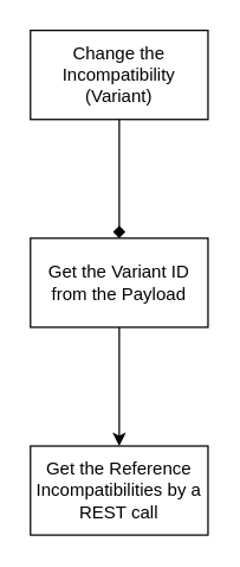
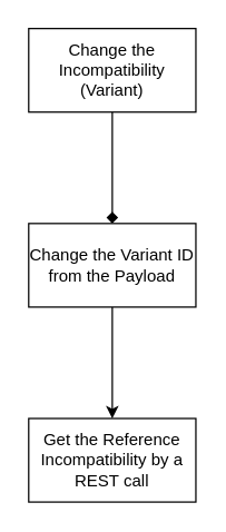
- <mxCell id="5" value="Get the Variant ID from the Payload" style="rounded=0;whiteSpace=wrap;html=1;" vertex="1" parent="1"><mxGeometry x="20" y="160" width="120" height="60" as="geometry" /></mxCell>
+ <mxCell id="5" value="Change the Variant ID from the Payload" style="rounded=0;whiteSpace=wrap;html=1;" vertex="1" parent="1"><mxGeometry x="20" y="160" width="120" height="60" as="geometry" /></mxCell>
- <mxCell id="6" value="Get the Reference Incompatibilities by a REST call" style="whiteSpace=wrap;html=1;rounded=0;" vertex="1" parent="1"><mxGeometry x="20" y="300" width="120" height="60" as="geometry" /></mxCell>
+ <mxCell id="6" value="Get the Reference Incompatibility by a REST call" style="whiteSpace=wrap;html=1;rounded=0;" vertex="1" parent="1"><mxGeometry x="20" y="300" width="120" height="60" as="geometry" /></mxCell>
